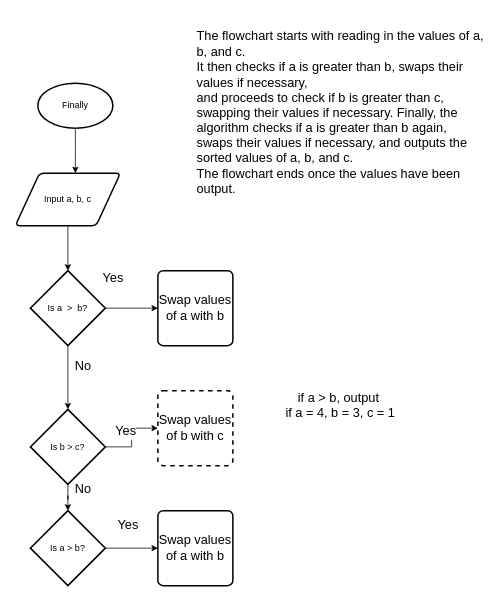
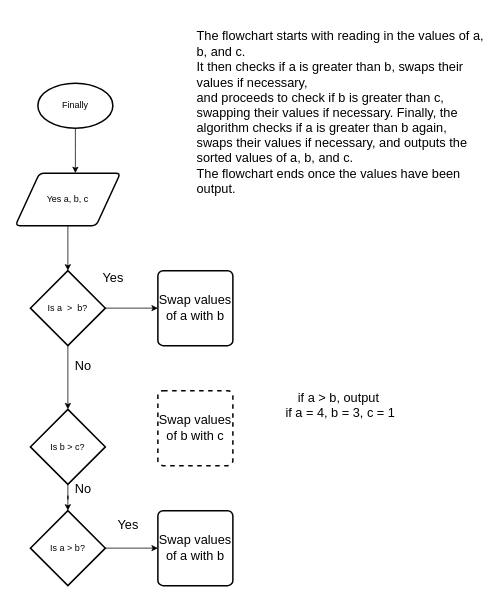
- <mxCell id="6" value="Input a, b, c" style="shape=parallelogram;html=1;strokeWidth=2;perimeter=parallelogramPerimeter;whiteSpace=wrap;rounded=1;arcSize=12;size=0.23;" vertex="1" parent="1"><mxGeometry x="20" y="230" width="140" height="70" as="geometry" /></mxCell>
+ <mxCell id="6" value="Yes a, b, c" style="shape=parallelogram;html=1;strokeWidth=2;perimeter=parallelogramPerimeter;whiteSpace=wrap;rounded=1;arcSize=12;size=0.23;" vertex="1" parent="1"><mxGeometry x="20" y="230" width="140" height="70" as="geometry" /></mxCell>
- <mxCell id="13" value="Yes" style="edgeStyle=orthogonalEdgeStyle;rounded=0;orthogonalLoop=1;jettySize=auto;html=1;fontSize=17;" edge="1" parent="1" source="14" target="16"><mxGeometry x="-0.429" y="20" relative="1" as="geometry"><mxPoint as="offset" /></mxGeometry></mxCell>
